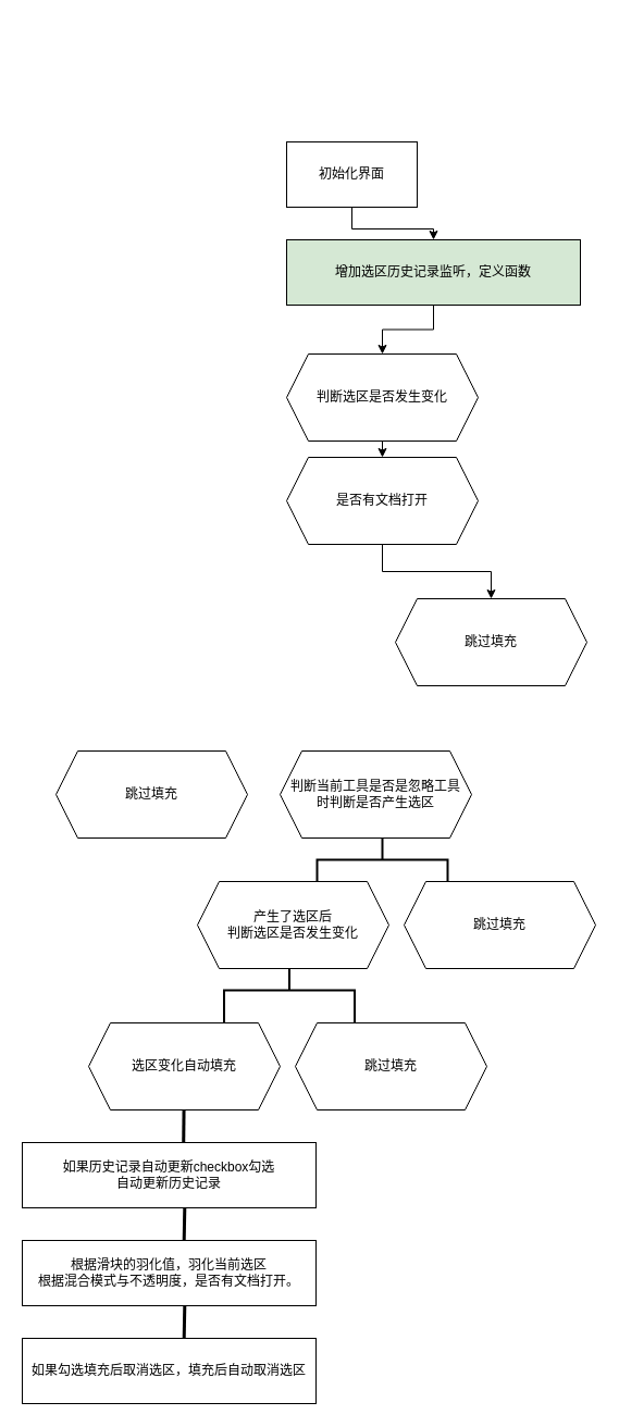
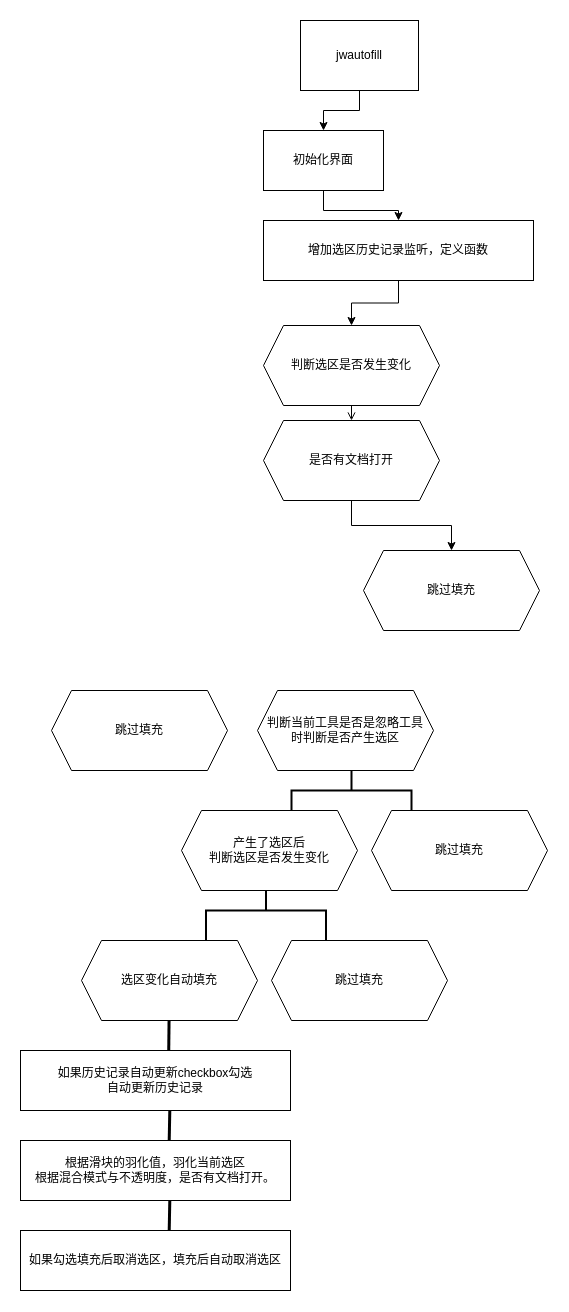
+ <mxCell id="8" value="jwautofill" style="rounded=0;whiteSpace=wrap;html=1;" vertex="1" parent="1"><mxGeometry x="300" y="20" width="118" height="70" as="geometry" /></mxCell>
+ <mxCell id="7" style="edgeStyle=orthogonalEdgeStyle;rounded=0;orthogonalLoop=1;jettySize=auto;html=1;" edge="1" parent="1" source="8" target="10"><mxGeometry relative="1" as="geometry" /></mxCell>
- <mxCell id="14" value="增加选区历史记录监听，定义函数" style="rounded=0;whiteSpace=wrap;html=1;fillColor=#d5e8d4;" vertex="1" parent="1"><mxGeometry x="263" y="220" width="270" height="60" as="geometry" /></mxCell>
+ <mxCell id="14" value="增加选区历史记录监听，定义函数" style="rounded=0;whiteSpace=wrap;html=1;" vertex="1" parent="1"><mxGeometry x="263" y="220" width="270" height="60" as="geometry" /></mxCell>
- <mxCell id="11" style="edgeStyle=orthogonalEdgeStyle;rounded=0;orthogonalLoop=1;jettySize=auto;html=1;exitX=0.5;exitY=1;exitDx=0;exitDy=0;entryX=0.5;entryY=0;entryDx=0;entryDy=0;" edge="1" parent="1" source="12" target="16"><mxGeometry relative="1" as="geometry" /></mxCell>
+ <mxCell id="11" style="edgeStyle=orthogonalEdgeStyle;rounded=0;orthogonalLoop=1;jettySize=auto;html=1;exitX=0.5;exitY=1;exitDx=0;exitDy=0;entryX=0.5;entryY=0;entryDx=0;entryDy=0;endArrow=open;" edge="1" parent="1" source="12" target="16"><mxGeometry relative="1" as="geometry" /></mxCell>
